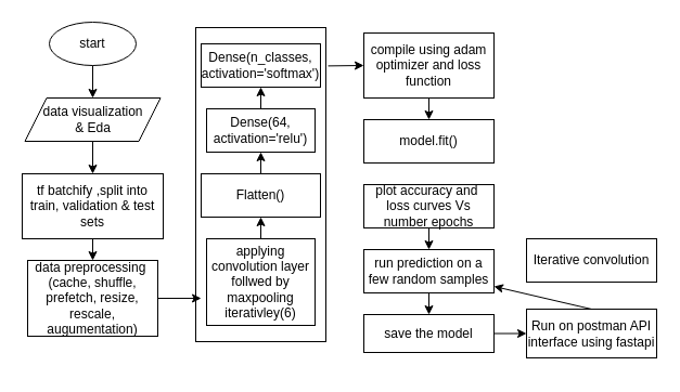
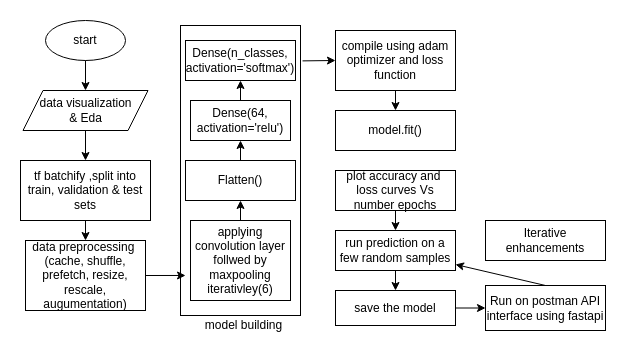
- <mxCell id="30" value="Iterative convolution" style="rounded=0;whiteSpace=wrap;html=1;" vertex="1" parent="1"><mxGeometry x="485" y="220" width="120" height="40" as="geometry" /></mxCell>
+ <mxCell id="30" value="Iterative enhancements" style="rounded=0;whiteSpace=wrap;html=1;" vertex="1" parent="1"><mxGeometry x="485" y="220" width="120" height="40" as="geometry" /></mxCell>
+ <mxCell id="16" value="model building" style="text;html=1;align=center;verticalAlign=middle;resizable=0;points=[];autosize=1;strokeColor=none;fillColor=none;" vertex="1" parent="1"><mxGeometry x="192.5" y="310" width="100" height="30" as="geometry" /></mxCell>
